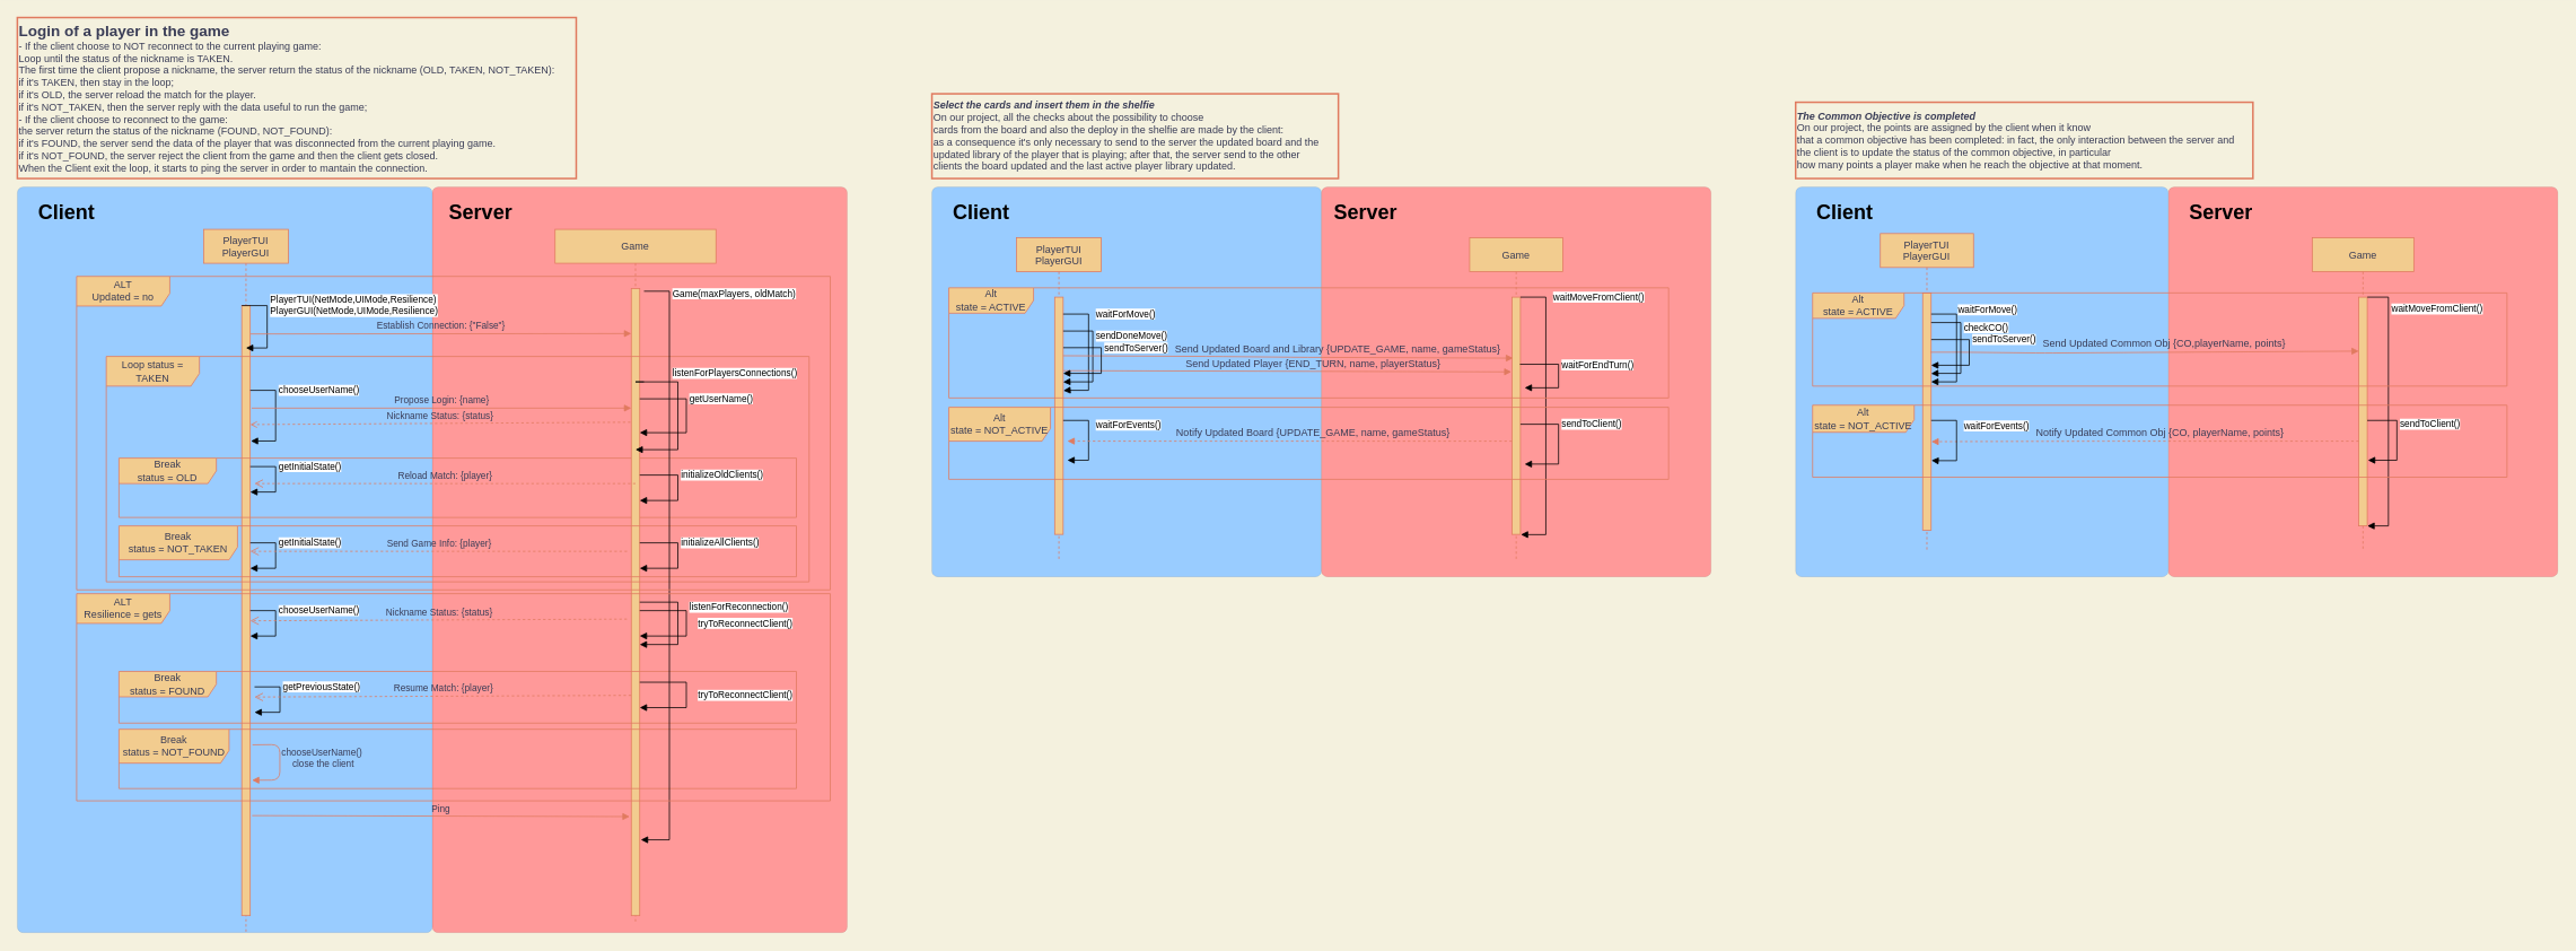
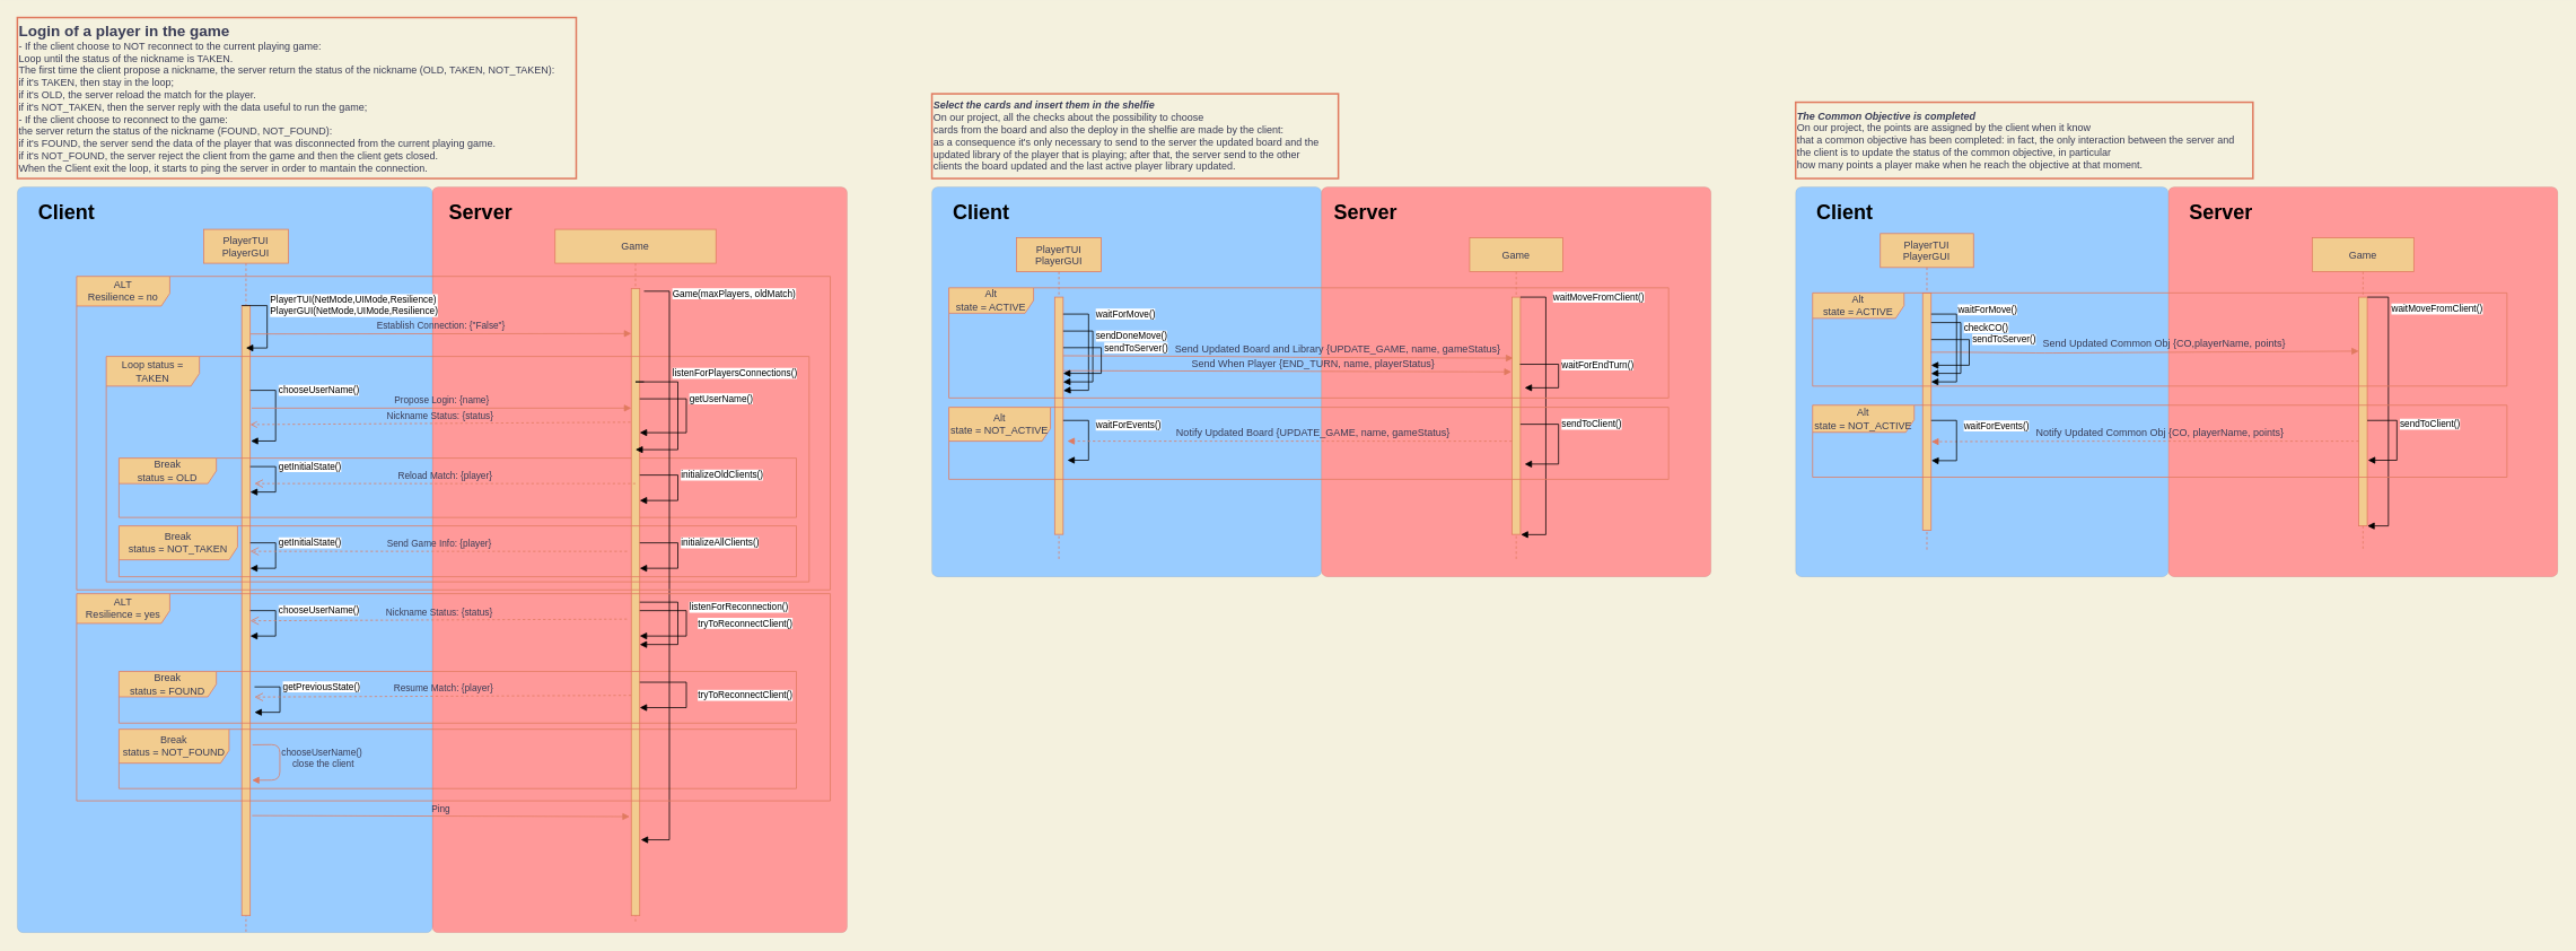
- <mxCell id="82" value="ALT&lt;br&gt;Updated = no" style="shape=umlFrame;whiteSpace=wrap;html=1;width=110;height=35;labelBackgroundColor=none;fillColor=#F2CC8F;strokeColor=#E07A5F;fontColor=#393C56;" vertex="1" parent="1"><mxGeometry x="90" y="325.5" width="890" height="370" as="geometry" /></mxCell>
+ <mxCell id="82" value="ALT&lt;br&gt;Resilience = no" style="shape=umlFrame;whiteSpace=wrap;html=1;width=110;height=35;labelBackgroundColor=none;fillColor=#F2CC8F;strokeColor=#E07A5F;fontColor=#393C56;" vertex="1" parent="1"><mxGeometry x="90" y="325.5" width="890" height="370" as="geometry" /></mxCell>
- <mxCell id="76" value="Send Updated Player {END_TURN, name, playerStatus}" style="text;html=1;align=center;verticalAlign=middle;resizable=0;points=[];autosize=1;strokeColor=none;fillColor=none;fontColor=#393C56;" parent="1" vertex="1"><mxGeometry x="1390" y="414" width="320" height="30" as="geometry" /></mxCell>
+ <mxCell id="76" value="Send When Player {END_TURN, name, playerStatus}" style="text;html=1;align=center;verticalAlign=middle;resizable=0;points=[];autosize=1;strokeColor=none;fillColor=none;fontColor=#393C56;" parent="1" vertex="1"><mxGeometry x="1390" y="414" width="320" height="30" as="geometry" /></mxCell>
- <mxCell id="84" value="ALT&lt;br&gt;Resilience = gets" style="shape=umlFrame;whiteSpace=wrap;html=1;width=110;height=35;labelBackgroundColor=none;fillColor=#F2CC8F;strokeColor=#E07A5F;fontColor=#393C56;" vertex="1" parent="1"><mxGeometry x="90" y="700" width="890" height="244.5" as="geometry" /></mxCell>
+ <mxCell id="84" value="ALT&lt;br&gt;Resilience = yes" style="shape=umlFrame;whiteSpace=wrap;html=1;width=110;height=35;labelBackgroundColor=none;fillColor=#F2CC8F;strokeColor=#E07A5F;fontColor=#393C56;" vertex="1" parent="1"><mxGeometry x="90" y="700" width="890" height="244.5" as="geometry" /></mxCell>
